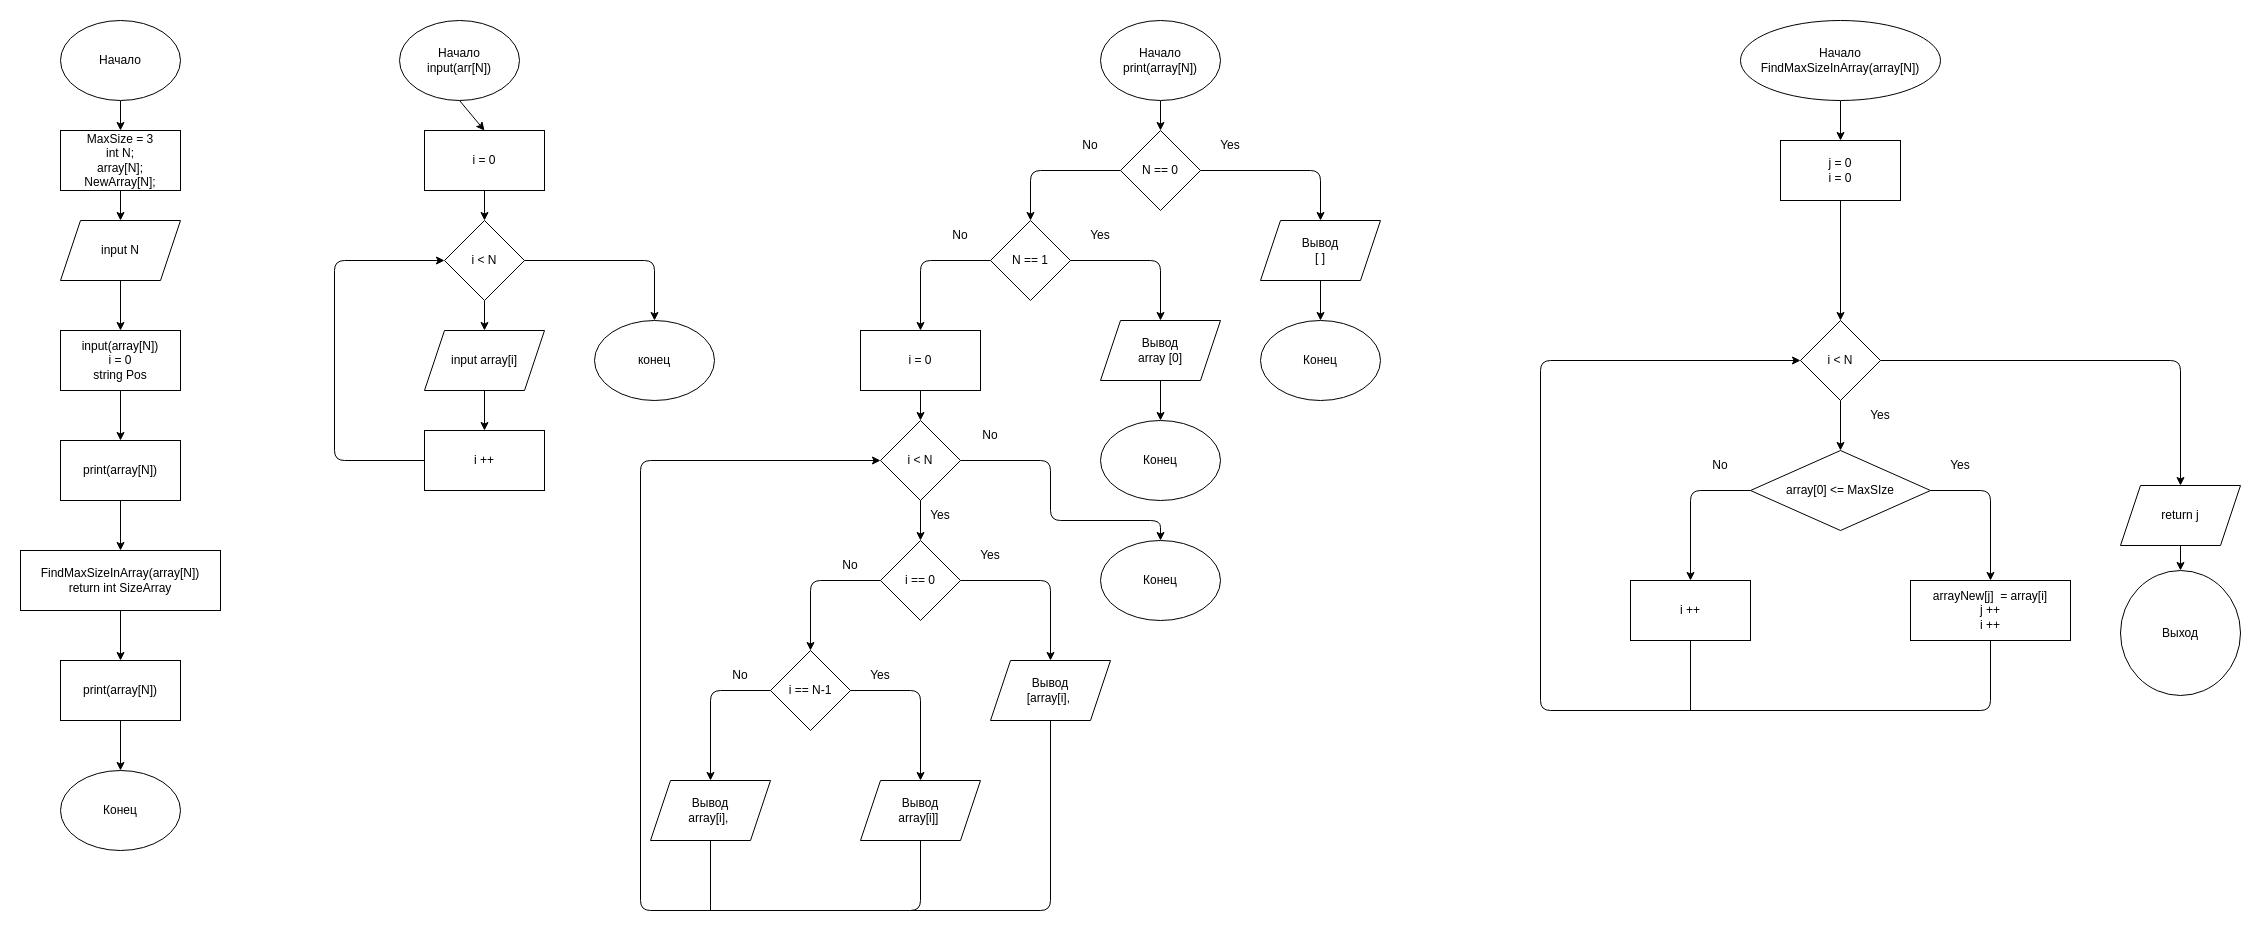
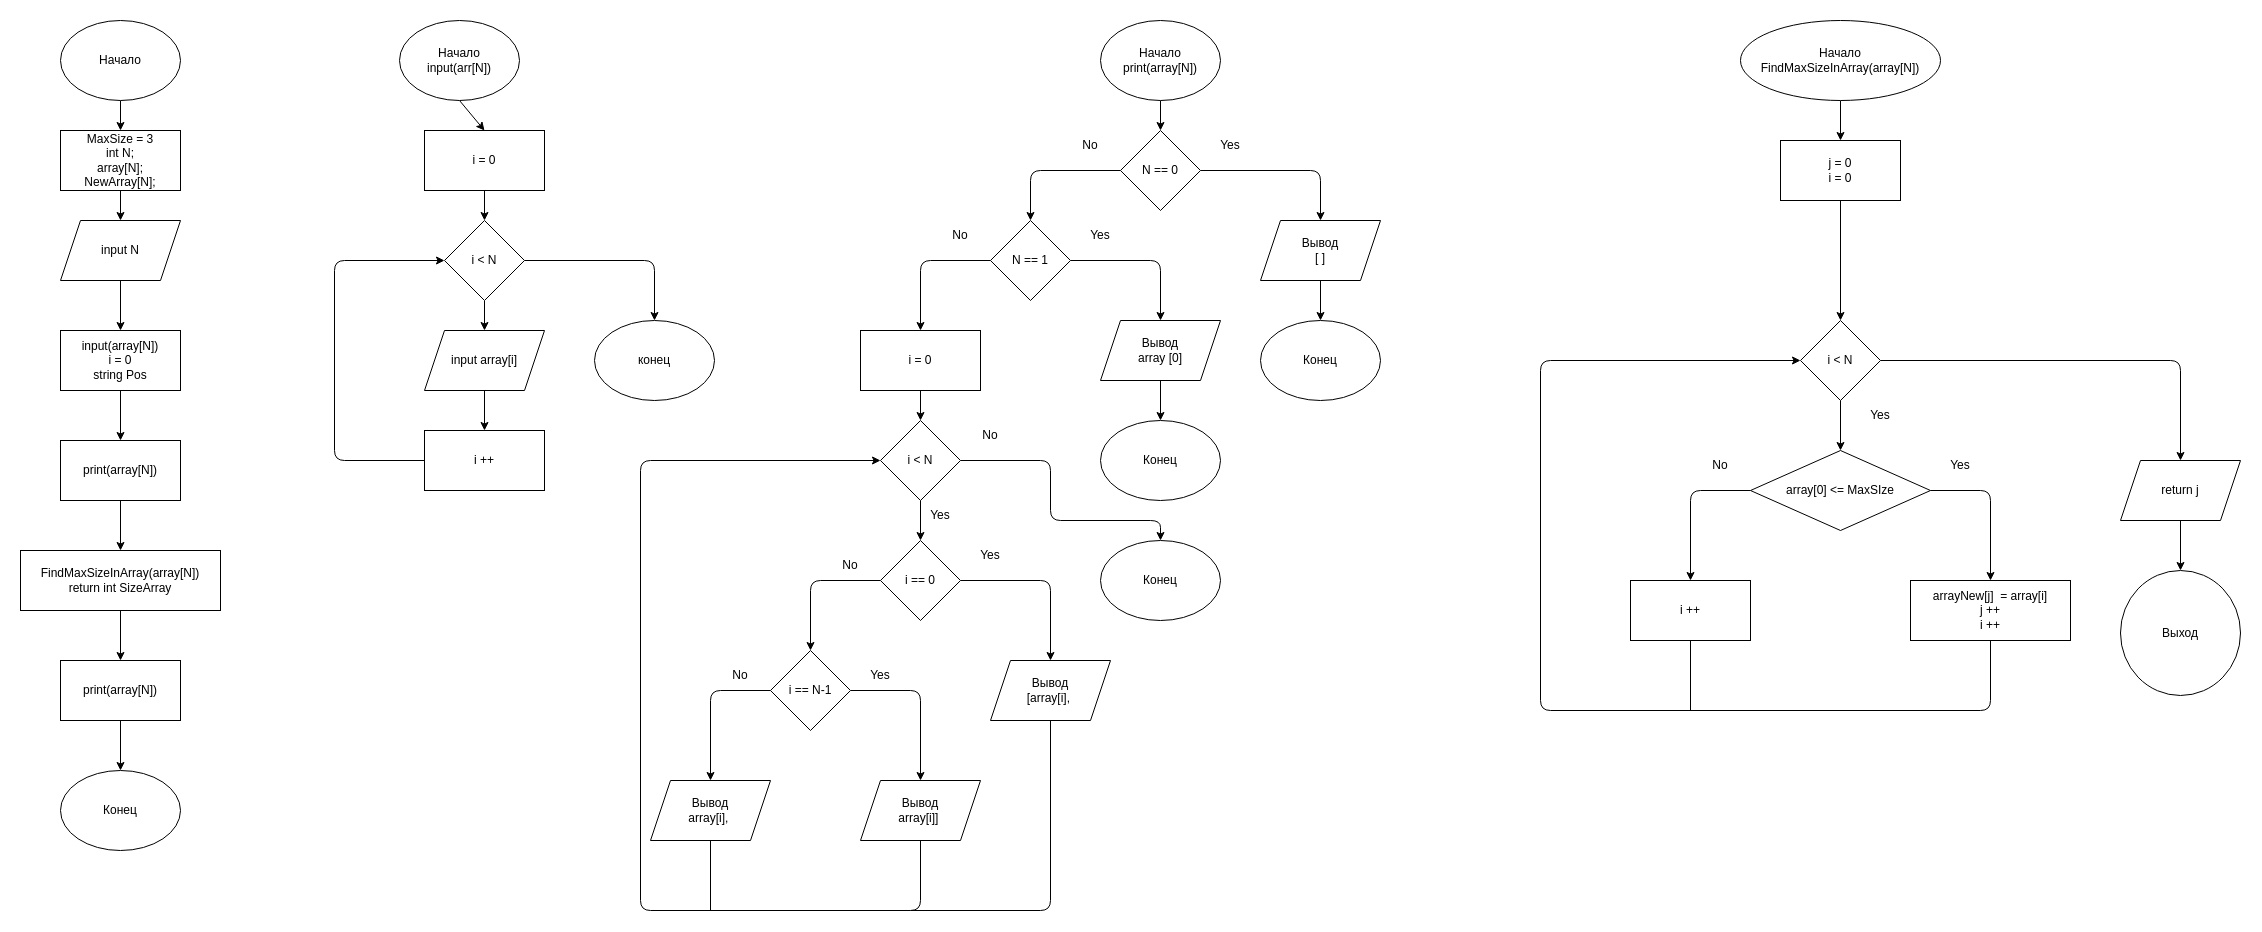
- <mxCell id="89" value="return j" style="shape=parallelogram;perimeter=parallelogramPerimeter;whiteSpace=wrap;html=1;fixedSize=1;" vertex="1" parent="1"><mxGeometry x="2120" y="485" width="120" height="60" as="geometry" /></mxCell>
+ <mxCell id="89" value="return j" style="shape=parallelogram;perimeter=parallelogramPerimeter;whiteSpace=wrap;html=1;fixedSize=1;" vertex="1" parent="1"><mxGeometry x="2120" y="460" width="120" height="60" as="geometry" /></mxCell>
